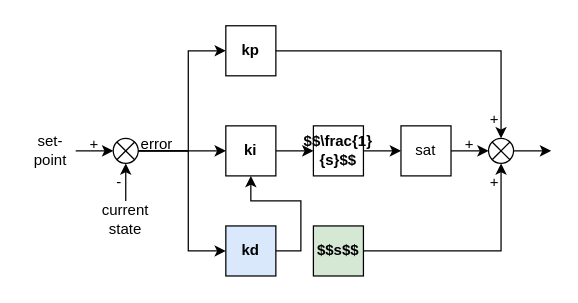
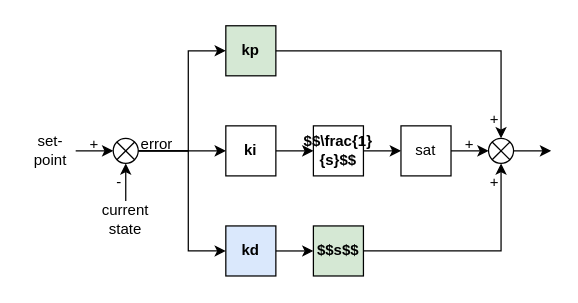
- <mxCell id="2" value="&lt;b&gt;kp&lt;/b&gt;" style="rounded=0;whiteSpace=wrap;html=1;" vertex="1" parent="1"><mxGeometry x="180" y="20" width="40" height="40" as="geometry" /></mxCell>
+ <mxCell id="2" value="&lt;b&gt;kp&lt;/b&gt;" style="rounded=0;whiteSpace=wrap;html=1;fillColor=#d5e8d4;" vertex="1" parent="1"><mxGeometry x="180" y="20" width="40" height="40" as="geometry" /></mxCell>
- <mxCell id="3" style="edgeStyle=orthogonalEdgeStyle;rounded=0;orthogonalLoop=1;jettySize=auto;html=1;exitX=1;exitY=0.5;exitDx=0;exitDy=0;" edge="1" parent="1" source="4" target="6"><mxGeometry relative="1" as="geometry" /></mxCell>
+ <mxCell id="3" style="edgeStyle=orthogonalEdgeStyle;rounded=0;orthogonalLoop=1;jettySize=auto;html=1;exitX=1;exitY=0.5;exitDx=0;exitDy=0;entryX=0;entryY=0.5;entryDx=0;entryDy=0;" edge="1" parent="1" source="4" target="15"><mxGeometry relative="1" as="geometry" /></mxCell>
